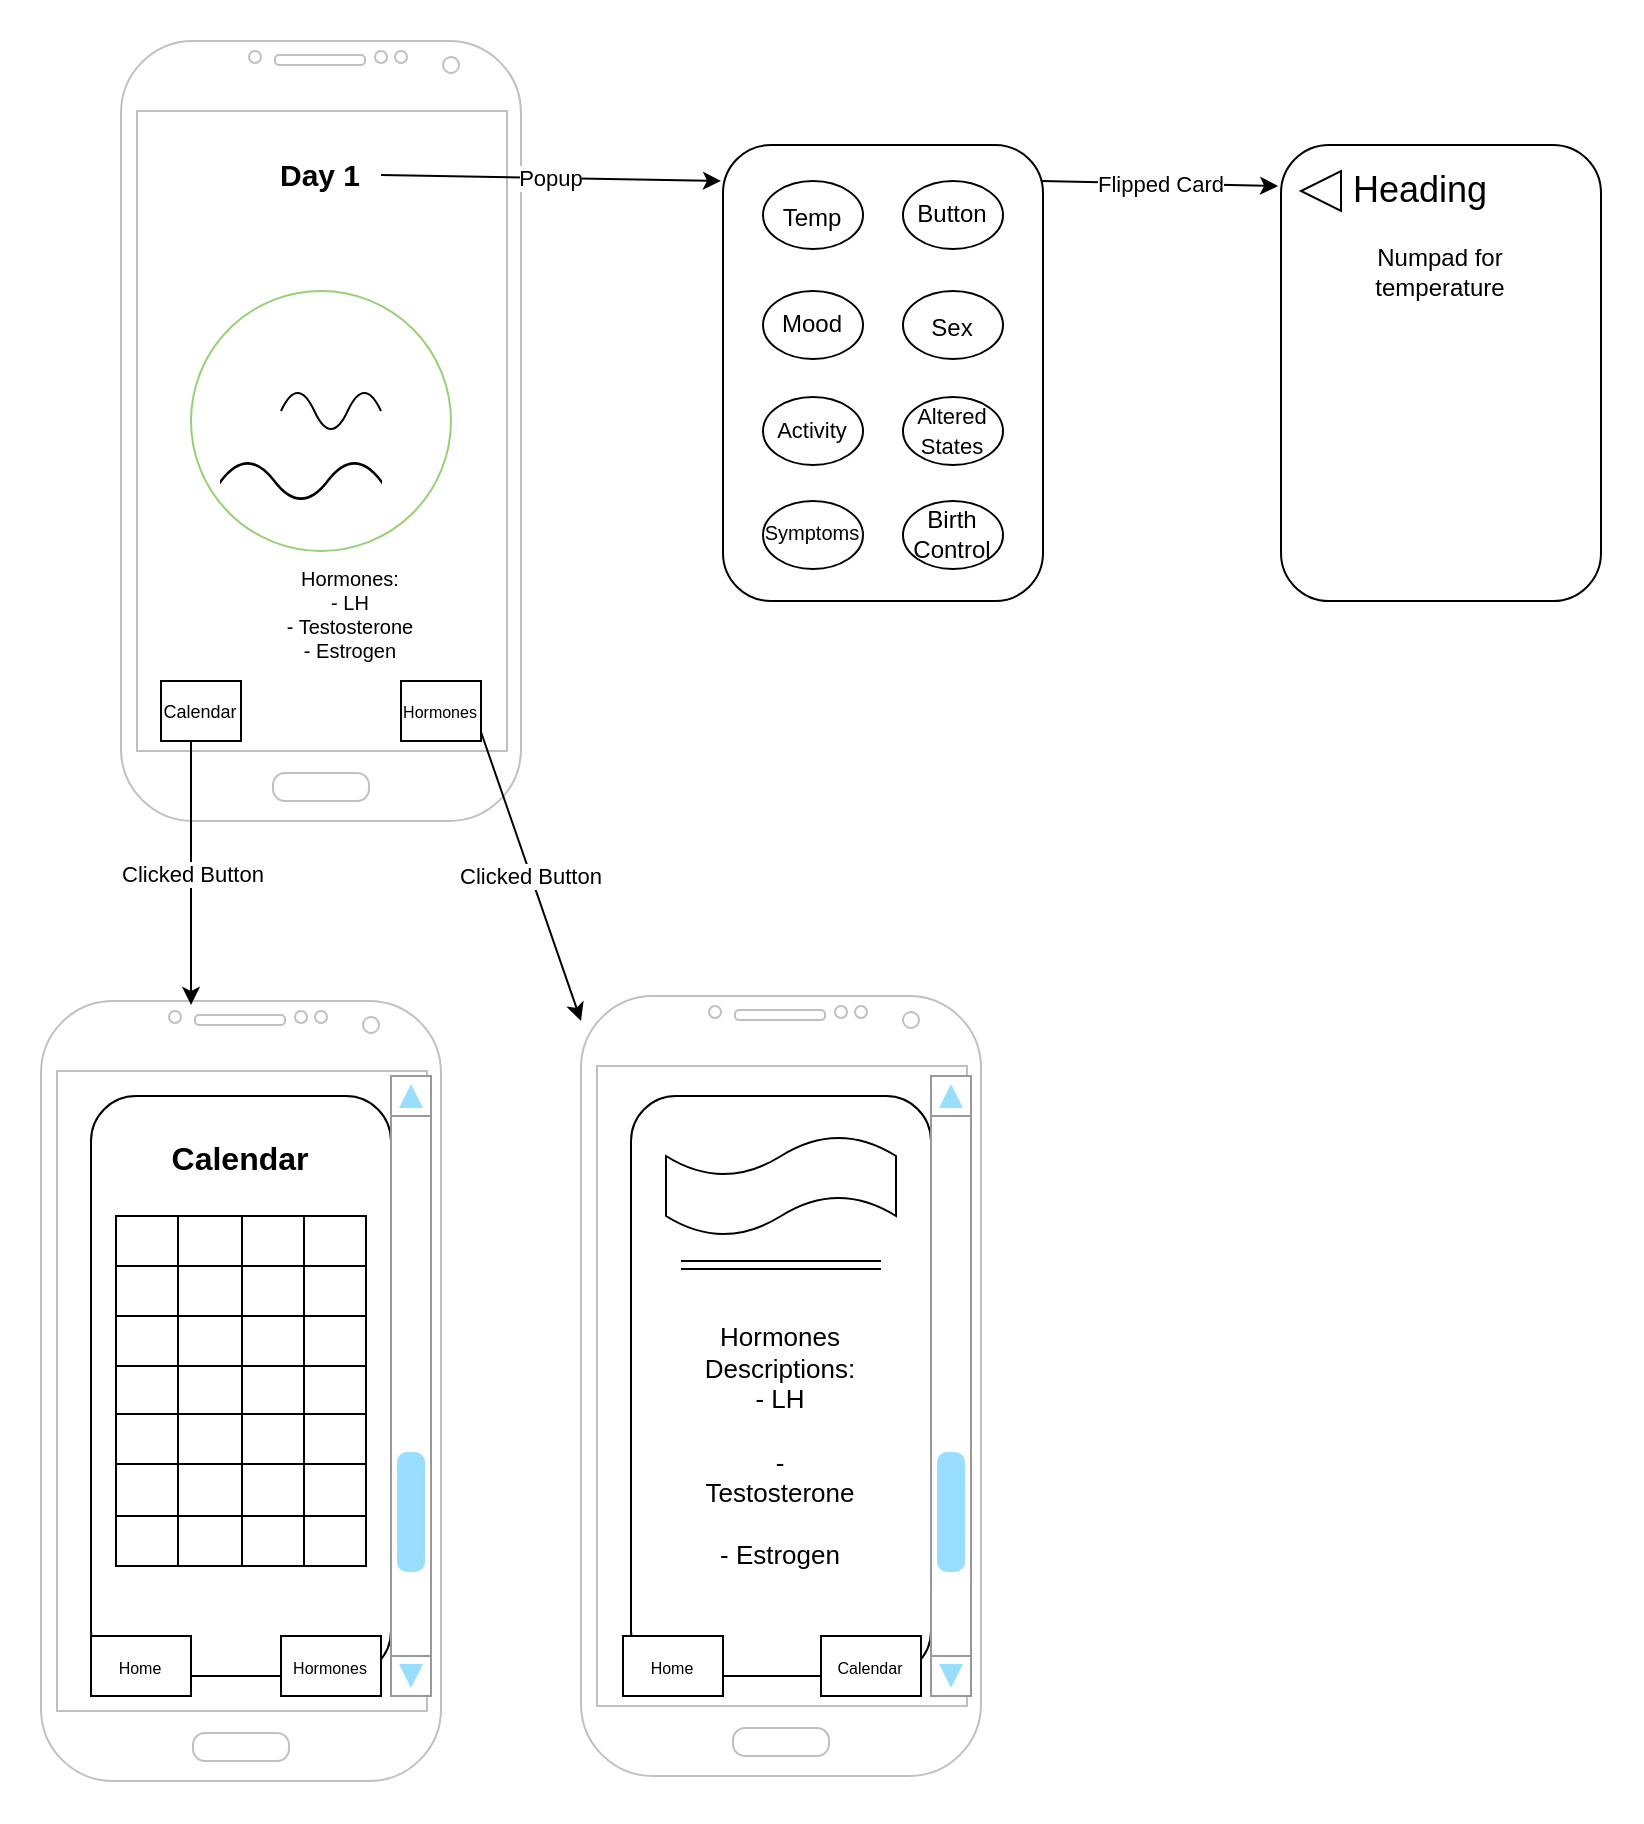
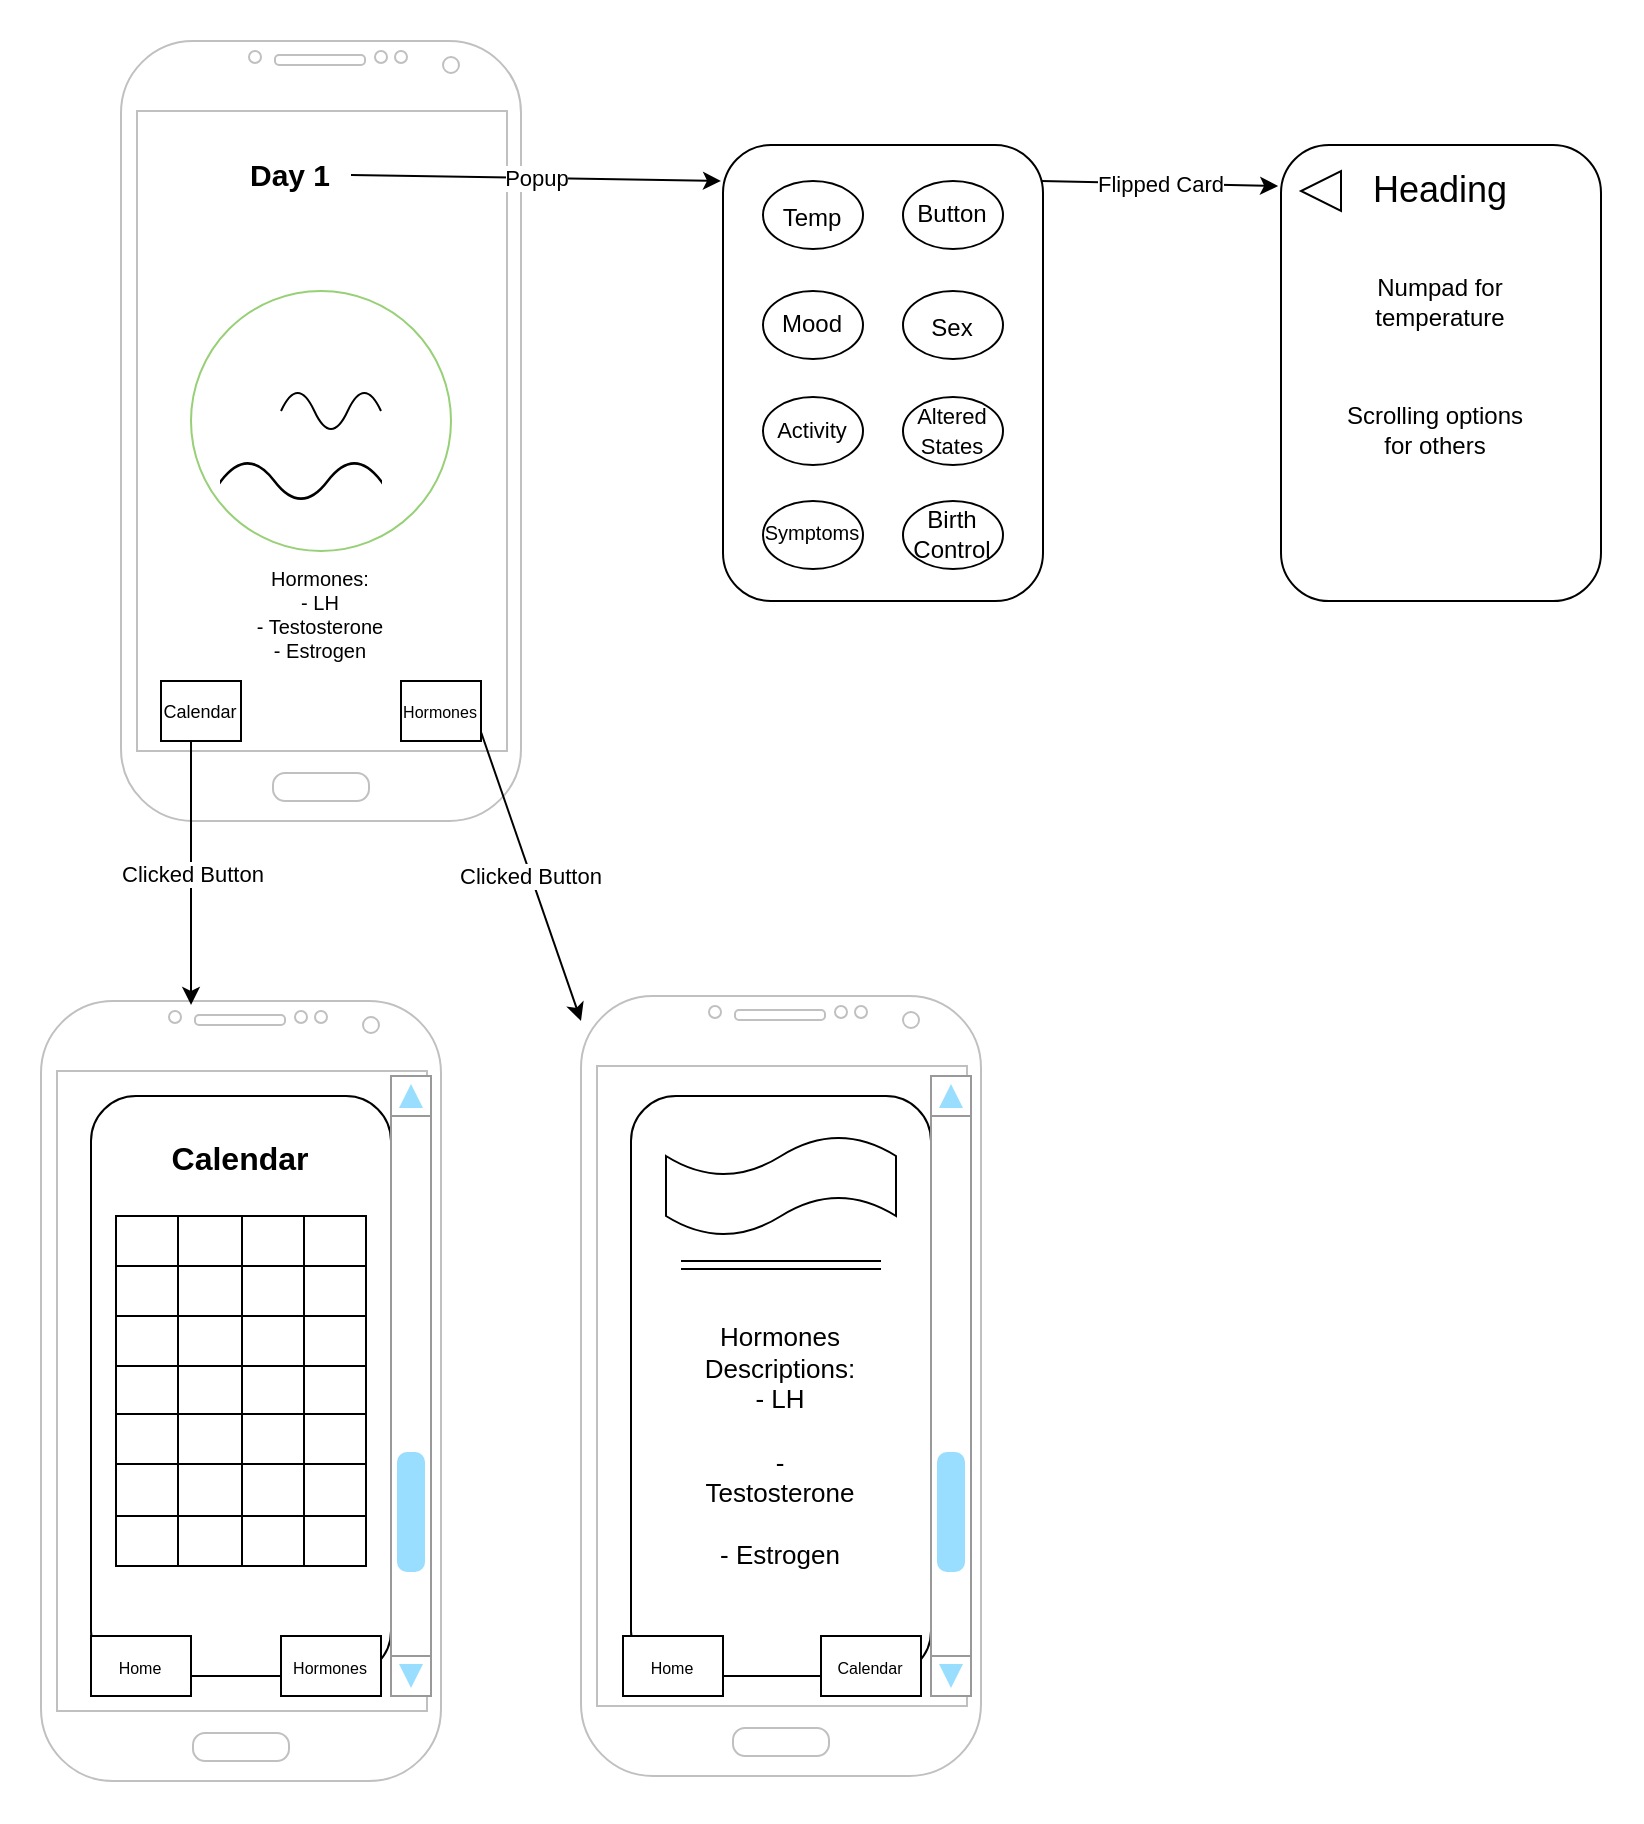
- <mxCell id="6" value="&lt;font style=&quot;font-size: 15px;&quot;&gt;&lt;b&gt;Day 1&lt;/b&gt;&lt;/font&gt;" style="text;strokeColor=none;align=center;fillColor=none;html=1;verticalAlign=middle;whiteSpace=wrap;rounded=0;" parent="1" vertex="1"><mxGeometry x="130" y="72" width="60" height="30" as="geometry" /></mxCell>
+ <mxCell id="6" value="&lt;font style=&quot;font-size: 15px;&quot;&gt;&lt;b&gt;Day 1&lt;/b&gt;&lt;/font&gt;" style="text;strokeColor=none;align=center;fillColor=none;html=1;verticalAlign=middle;whiteSpace=wrap;rounded=0;" parent="1" vertex="1"><mxGeometry x="115" y="72" width="60" height="30" as="geometry" /></mxCell>
- <mxCell id="84" value="Heading" style="text;strokeColor=none;align=center;fillColor=none;html=1;verticalAlign=middle;whiteSpace=wrap;rounded=0;fontSize=18;" parent="1" vertex="1"><mxGeometry x="680" y="80" width="60" height="30" as="geometry" /></mxCell>
+ <mxCell id="84" value="Heading" style="text;strokeColor=none;align=center;fillColor=none;html=1;verticalAlign=middle;whiteSpace=wrap;rounded=0;fontSize=18;" parent="1" vertex="1"><mxGeometry x="690" y="80" width="60" height="30" as="geometry" /></mxCell>
- <mxCell id="85" value="Numpad for temperature" style="text;strokeColor=none;align=center;fillColor=none;html=1;verticalAlign=middle;whiteSpace=wrap;rounded=0;" parent="1" vertex="1"><mxGeometry x="675" y="121" width="90" height="30" as="geometry" /></mxCell>
+ <mxCell id="85" value="Numpad for temperature" style="text;strokeColor=none;align=center;fillColor=none;html=1;verticalAlign=middle;whiteSpace=wrap;rounded=0;" parent="1" vertex="1"><mxGeometry x="675" y="136" width="90" height="30" as="geometry" /></mxCell>
+ <mxCell id="86" value="Scrolling options for others" style="text;strokeColor=none;align=center;fillColor=none;html=1;verticalAlign=middle;whiteSpace=wrap;rounded=0;" parent="1" vertex="1"><mxGeometry x="670" y="190" width="95" height="50" as="geometry" /></mxCell>
- <mxCell id="7" value="Hormones:&lt;div style=&quot;font-size: 10px;&quot;&gt;- LH&lt;/div&gt;&lt;div style=&quot;font-size: 10px;&quot;&gt;- Testosterone&lt;/div&gt;&lt;div style=&quot;font-size: 10px;&quot;&gt;- Estrogen&lt;/div&gt;" style="text;strokeColor=none;align=center;fillColor=none;html=1;verticalAlign=middle;whiteSpace=wrap;rounded=0;fontSize=10;" parent="1" vertex="1"><mxGeometry x="95" y="282" width="160" height="50" as="geometry" /></mxCell>
+ <mxCell id="7" value="Hormones:&lt;div style=&quot;font-size: 10px;&quot;&gt;- LH&lt;/div&gt;&lt;div style=&quot;font-size: 10px;&quot;&gt;- Testosterone&lt;/div&gt;&lt;div style=&quot;font-size: 10px;&quot;&gt;- Estrogen&lt;/div&gt;" style="text;strokeColor=none;align=center;fillColor=none;html=1;verticalAlign=middle;whiteSpace=wrap;rounded=0;fontSize=10;" parent="1" vertex="1"><mxGeometry x="80" y="282" width="160" height="50" as="geometry" /></mxCell>
